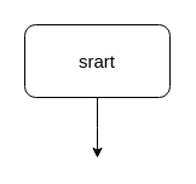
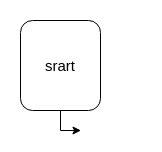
- <mxCell id="3" value="&lt;font style=&quot;font-size: 15px;&quot;&gt;srart&lt;/font&gt;" style="rounded=1;whiteSpace=wrap;html=1;" vertex="1" parent="1"><mxGeometry x="20" y="20" width="120" height="60" as="geometry" /></mxCell>
+ <mxCell id="3" value="&lt;font style=&quot;font-size: 15px;&quot;&gt;srart&lt;/font&gt;" style="rounded=1;whiteSpace=wrap;html=1;" vertex="1" parent="1"><mxGeometry x="20" y="20" width="80" height="90" as="geometry" /></mxCell>
